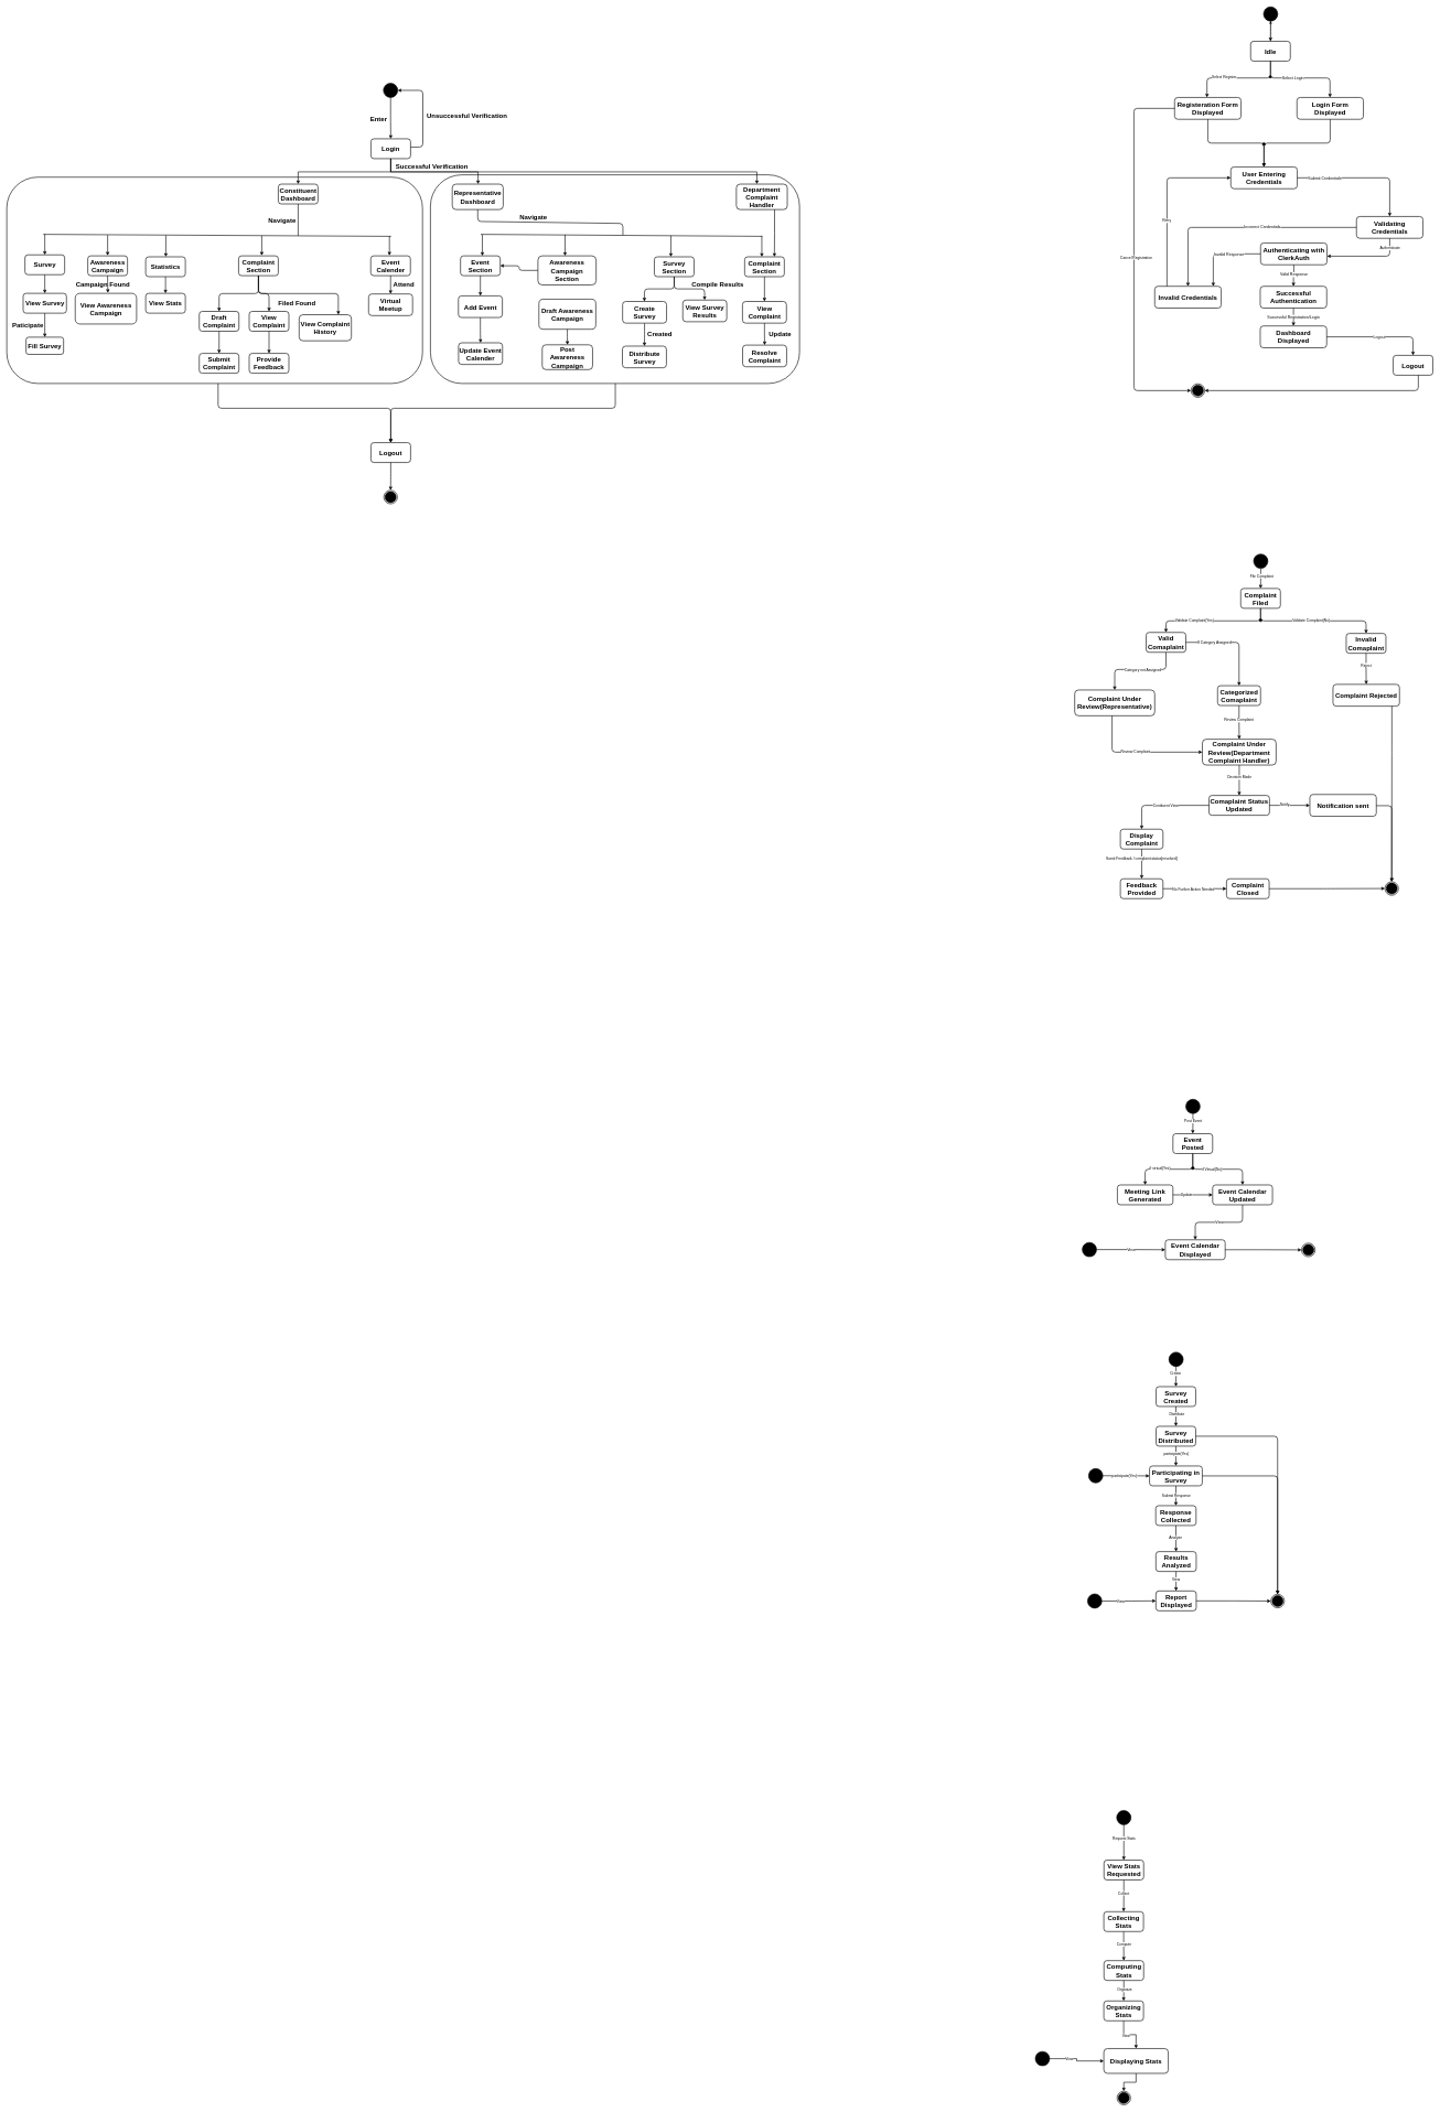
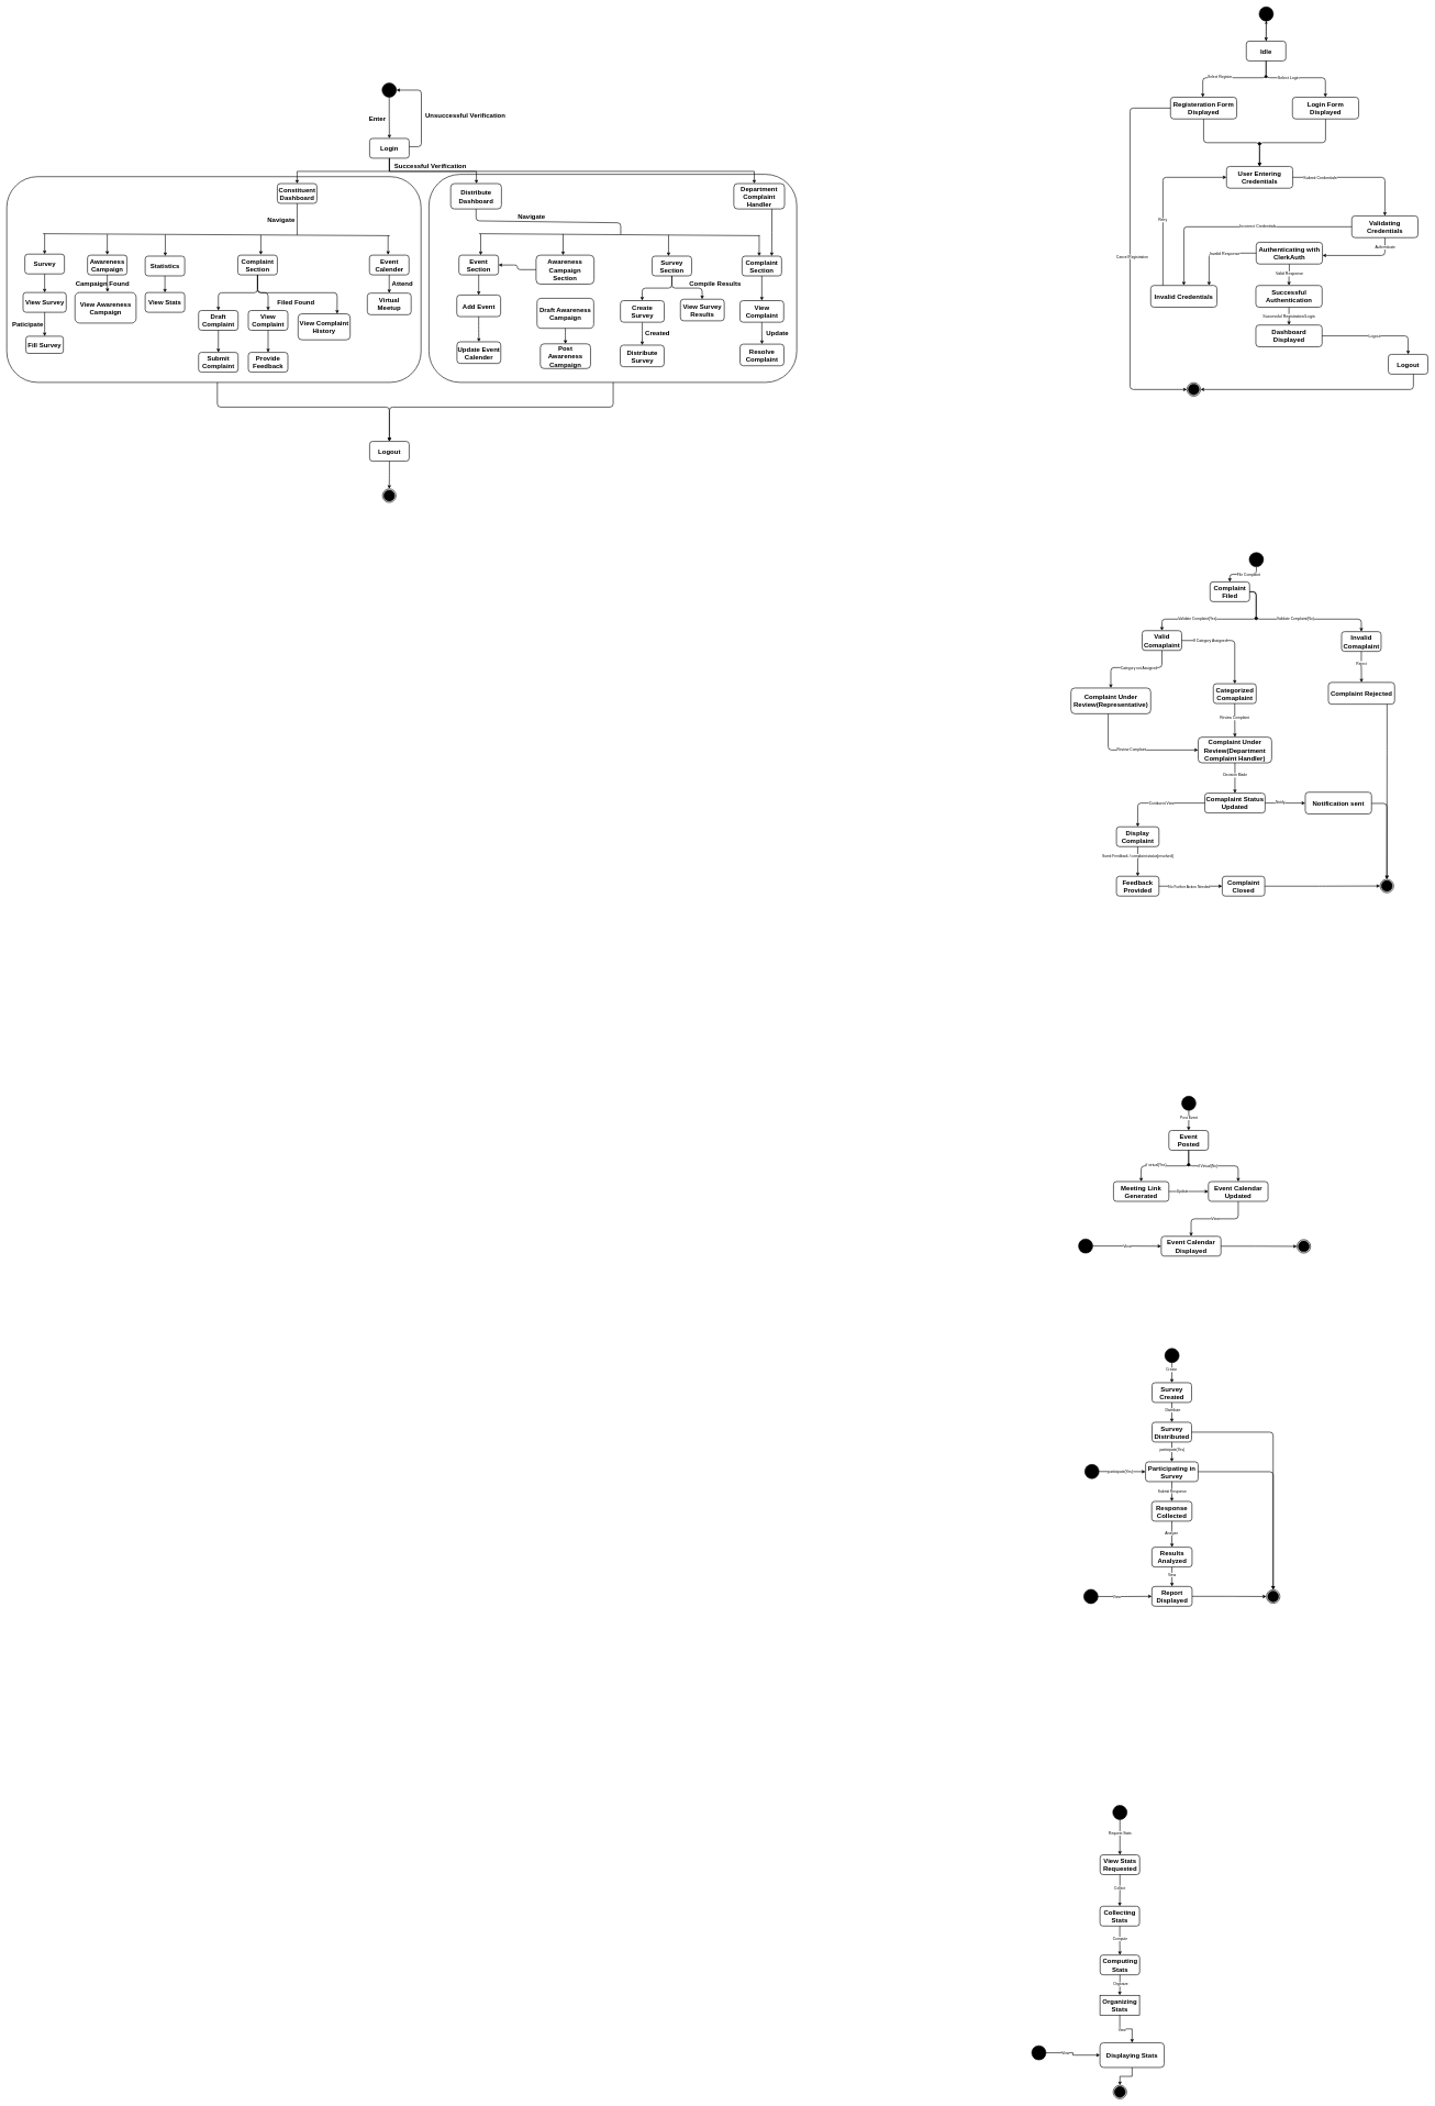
- <mxCell id="13" value="&lt;span&gt;Representative&lt;/span&gt;&lt;div&gt;&lt;span&gt;Dashboard&lt;/span&gt;&lt;span&gt;&lt;br&gt;&lt;/span&gt;&lt;/div&gt;" style="whiteSpace=wrap;html=1;fontSize=20;fillColor=none;rounded=1;strokeWidth=2;fontStyle=1" parent="1" vertex="1"><mxGeometry x="1367" y="556" width="154" height="77" as="geometry" /></mxCell>
+ <mxCell id="13" value="&lt;span&gt;Distribute&lt;/span&gt;&lt;div&gt;&lt;span&gt;Dashboard&lt;/span&gt;&lt;span&gt;&lt;br&gt;&lt;/span&gt;&lt;/div&gt;" style="whiteSpace=wrap;html=1;fontSize=20;fillColor=none;rounded=1;strokeWidth=2;fontStyle=1" parent="1" vertex="1"><mxGeometry x="1367" y="556" width="154" height="77" as="geometry" /></mxCell>
- <mxCell id="140" value="&lt;b&gt;&lt;font style=&quot;font-size: 20px;&quot;&gt;Complaint Filed&lt;/font&gt;&lt;/b&gt;" style="rounded=1;whiteSpace=wrap;html=1;strokeWidth=2;fillColor=none;" parent="1" vertex="1"><mxGeometry x="3751" y="1779" width="120" height="60" as="geometry" /></mxCell>
+ <mxCell id="140" value="&lt;b&gt;&lt;font style=&quot;font-size: 20px;&quot;&gt;Complaint Filed&lt;/font&gt;&lt;/b&gt;" style="rounded=1;whiteSpace=wrap;html=1;strokeWidth=2;fillColor=none;" parent="1" vertex="1"><mxGeometry x="3671" y="1764" width="120" height="60" as="geometry" /></mxCell>
- <mxCell id="246" value="&lt;b&gt;&lt;font style=&quot;font-size: 20px;&quot;&gt;Organizing Stats&lt;/font&gt;&lt;/b&gt;" style="rounded=1;whiteSpace=wrap;html=1;strokeWidth=2;fillColor=none;" parent="1" vertex="1"><mxGeometry x="3337" y="6051" width="120" height="60" as="geometry" /></mxCell>
+ <mxCell id="246" value="&lt;b&gt;&lt;font style=&quot;font-size: 20px;&quot;&gt;Organizing Stats&lt;/font&gt;&lt;/b&gt;" style="whiteSpace=wrap;html=1;strokeWidth=2;fillColor=none;rounded=0;" parent="1" vertex="1"><mxGeometry x="3337" y="6051" width="120" height="60" as="geometry" /></mxCell>
